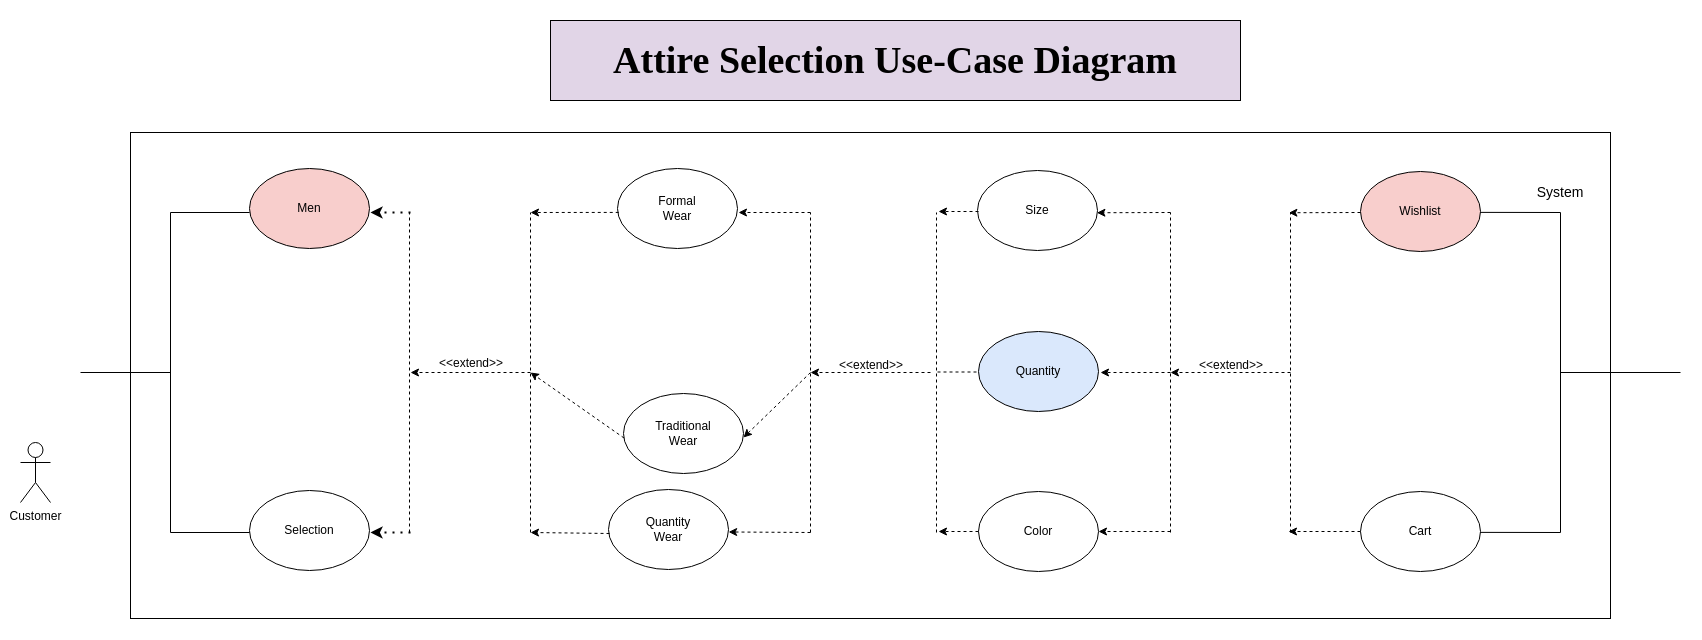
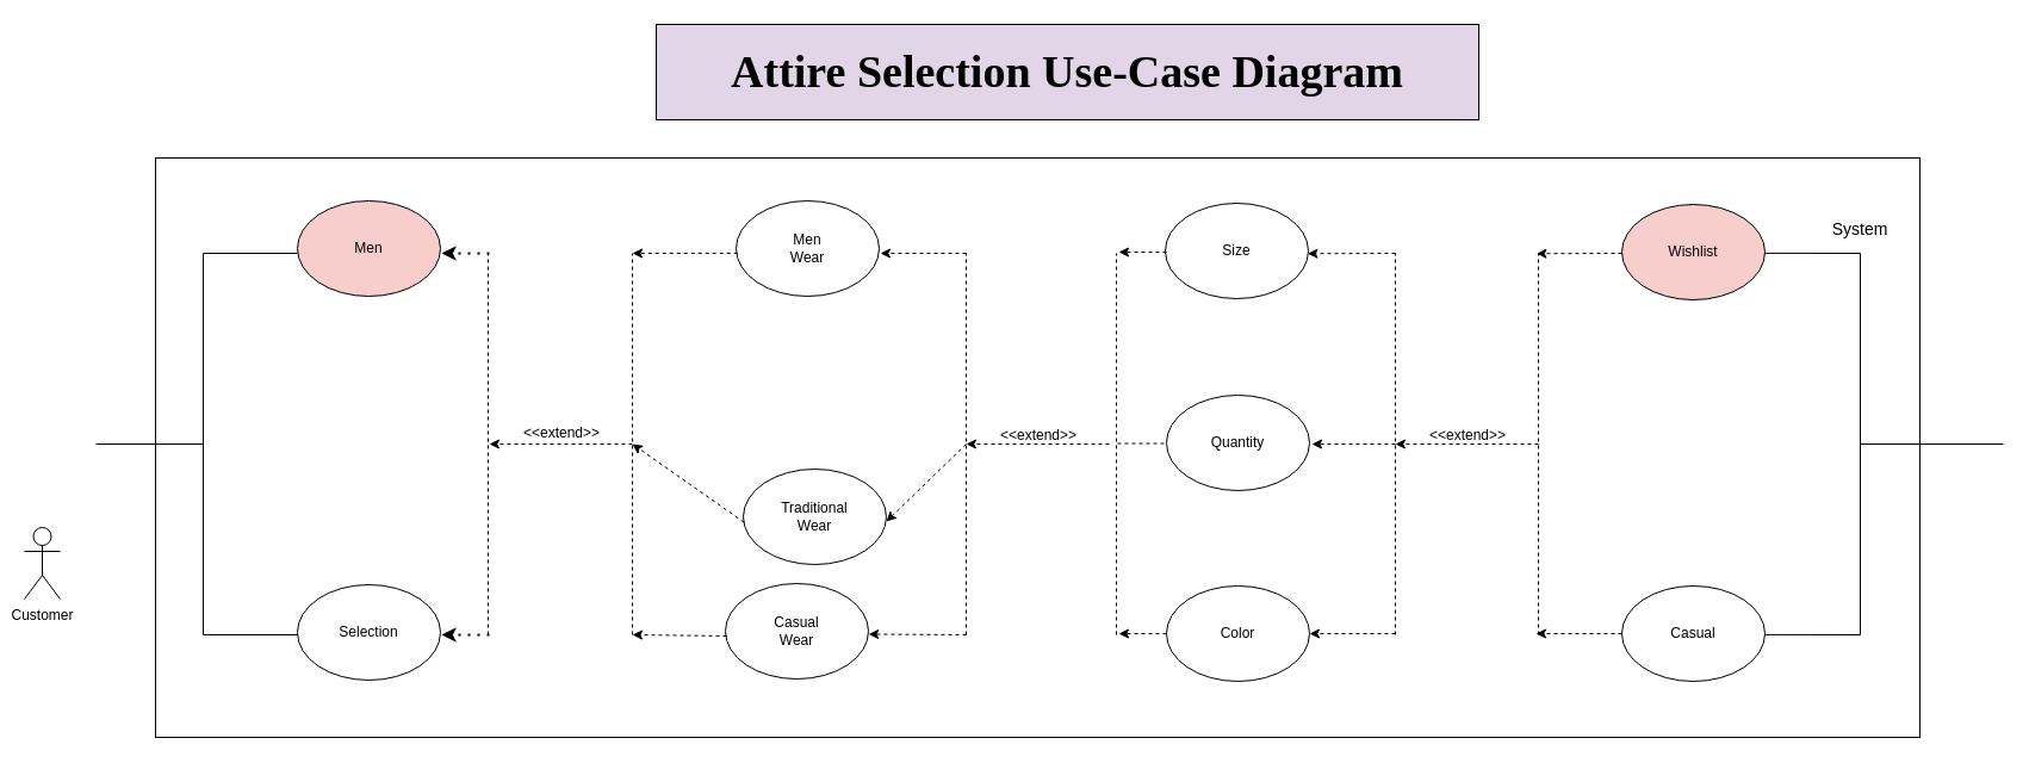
- <mxCell id="9" value="&lt;font style=&quot;font-size: 12px;&quot;&gt;Formal &lt;br&gt;Wear&lt;/font&gt;" style="ellipse;whiteSpace=wrap;html=1;" parent="1" vertex="1"><mxGeometry x="617" y="168" width="120" height="80" as="geometry" /></mxCell>
+ <mxCell id="9" value="&lt;font style=&quot;font-size: 12px;&quot;&gt;Men &lt;br&gt;Wear&lt;/font&gt;" style="ellipse;whiteSpace=wrap;html=1;" parent="1" vertex="1"><mxGeometry x="617" y="168" width="120" height="80" as="geometry" /></mxCell>
- <mxCell id="39" value="Quantity" style="ellipse;whiteSpace=wrap;html=1;fillColor=#dae8fc;" parent="1" vertex="1"><mxGeometry x="978" y="331" width="120" height="80" as="geometry" /></mxCell>
+ <mxCell id="39" value="Quantity" style="ellipse;whiteSpace=wrap;html=1;" parent="1" vertex="1"><mxGeometry x="978" y="331" width="120" height="80" as="geometry" /></mxCell>
- <mxCell id="10" value="Quantity &lt;br&gt;Wear" style="ellipse;whiteSpace=wrap;html=1;" parent="1" vertex="1"><mxGeometry x="608" y="489" width="120" height="80" as="geometry" /></mxCell>
+ <mxCell id="10" value="Casual &lt;br&gt;Wear" style="ellipse;whiteSpace=wrap;html=1;" parent="1" vertex="1"><mxGeometry x="608" y="489" width="120" height="80" as="geometry" /></mxCell>
- <mxCell id="12" value="Cart" style="ellipse;whiteSpace=wrap;html=1;" parent="1" vertex="1"><mxGeometry x="1360" y="491" width="120" height="80" as="geometry" /></mxCell>
+ <mxCell id="12" value="Casual" style="ellipse;whiteSpace=wrap;html=1;" parent="1" vertex="1"><mxGeometry x="1360" y="491" width="120" height="80" as="geometry" /></mxCell>
